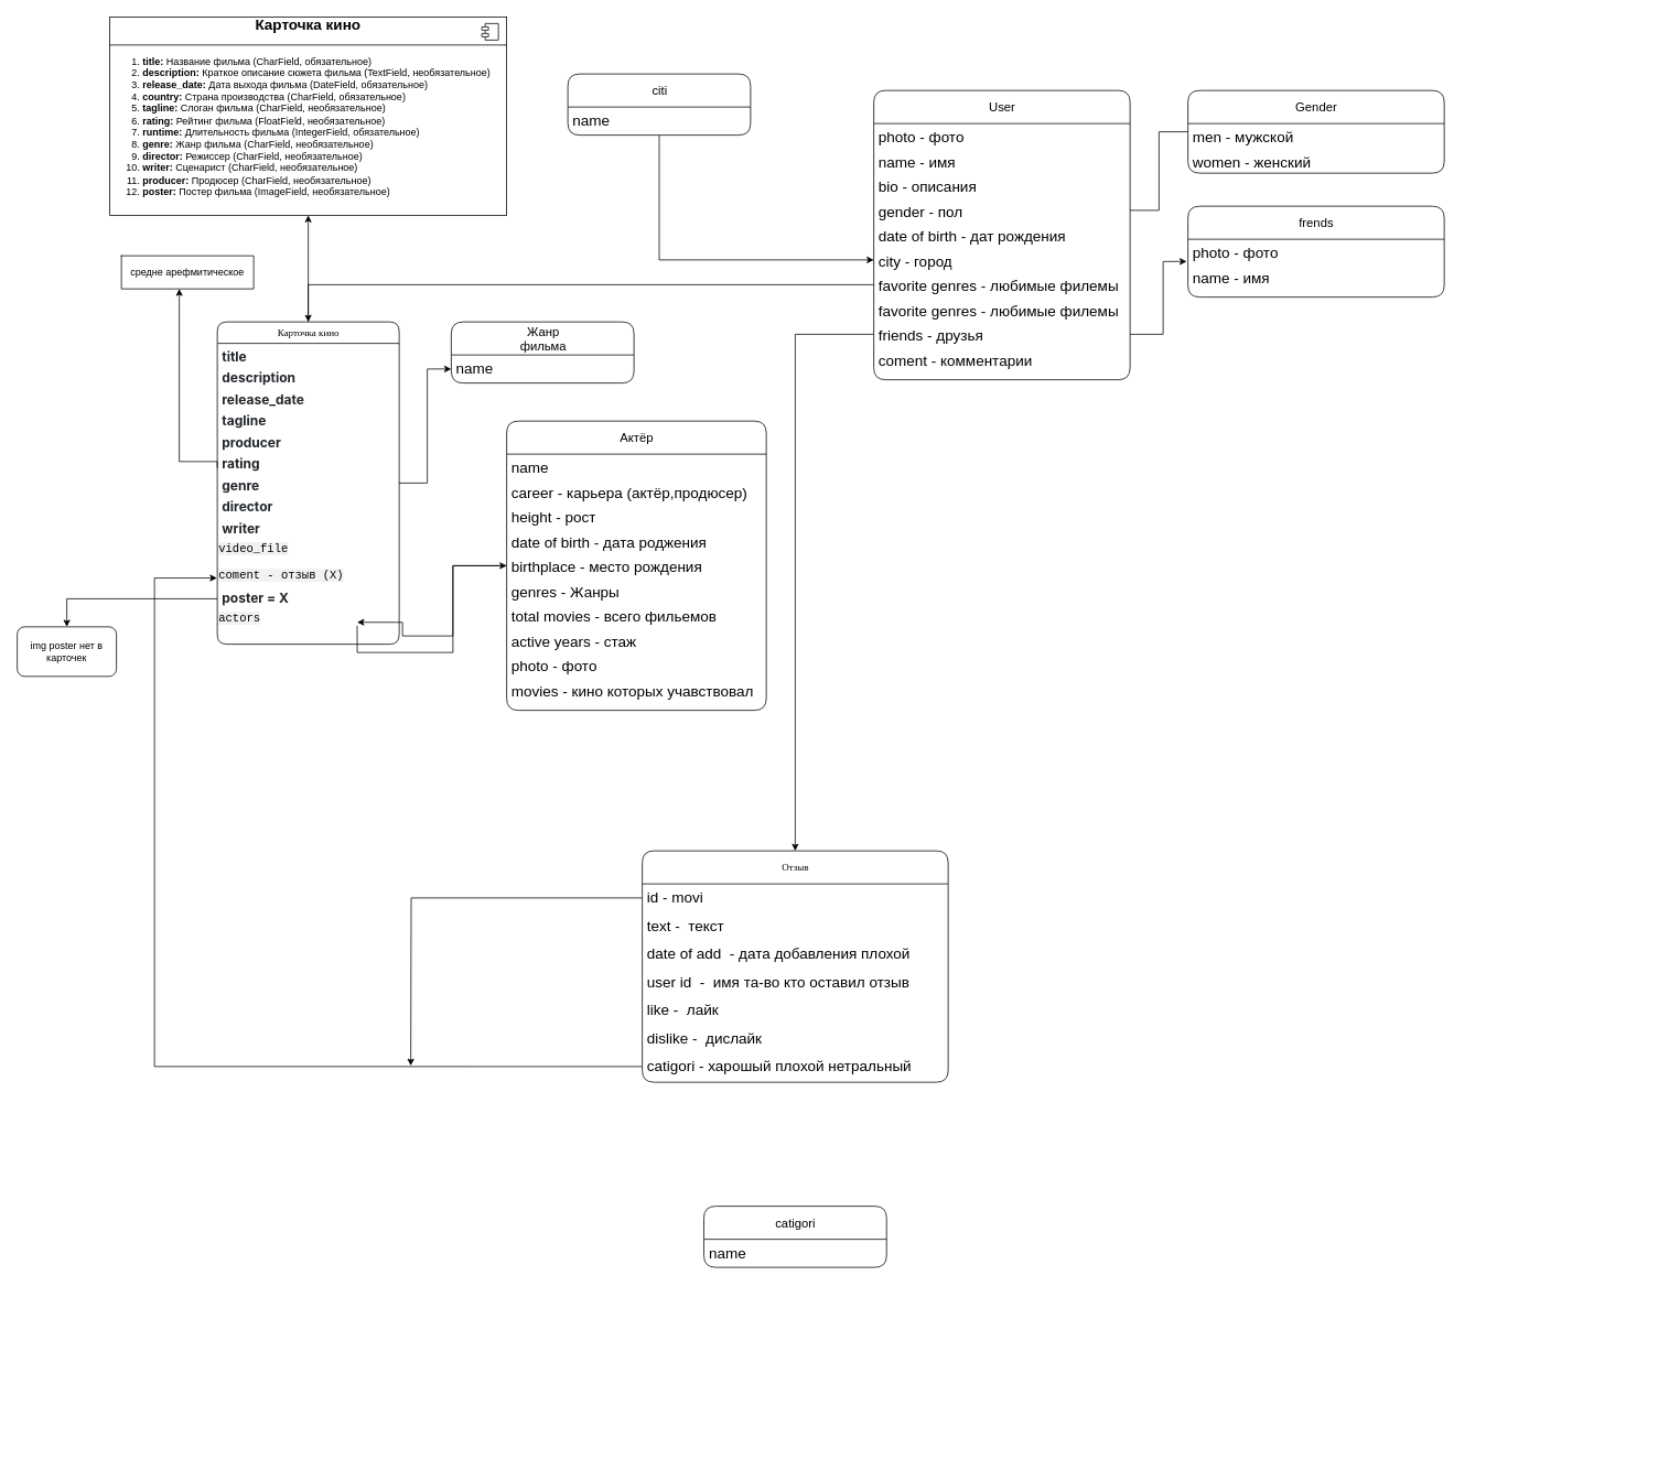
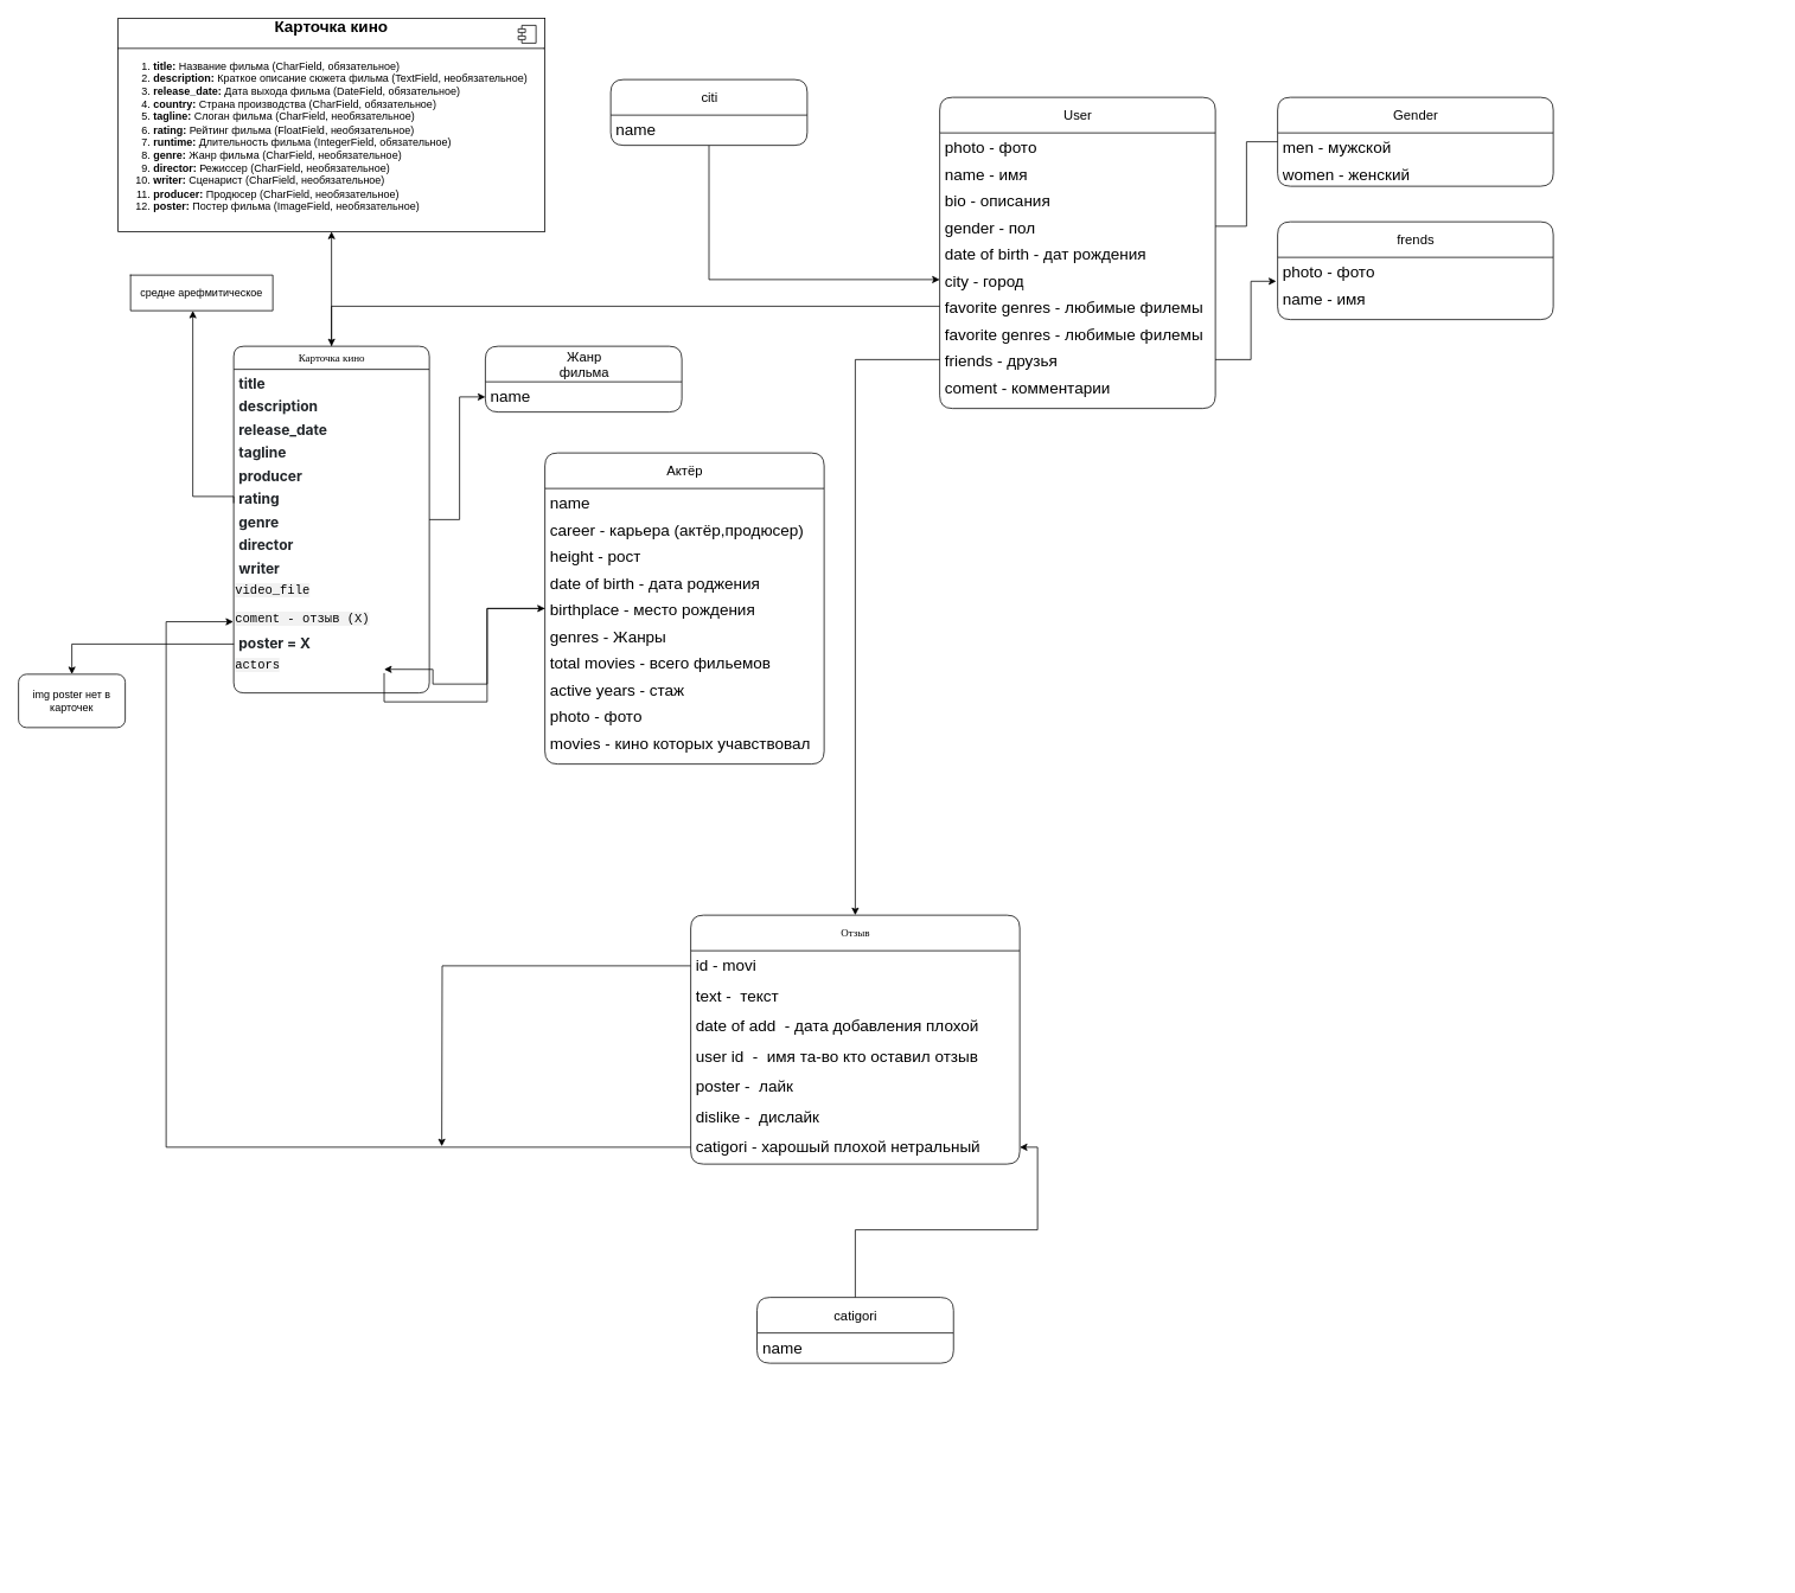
- <mxCell id="60" value="like -&amp;nbsp; лайк&amp;nbsp;" style="text;html=1;strokeColor=none;fillColor=none;spacingLeft=4;spacingRight=4;whiteSpace=wrap;overflow=hidden;rotatable=0;points=[[0,0.5],[1,0.5]];portConstraint=eastwest;fontSize=18;labelBackgroundColor=none;" vertex="1" parent="54"><mxGeometry y="176" width="370" height="34" as="geometry" /></mxCell>
+ <mxCell id="60" value="poster -&amp;nbsp; лайк&amp;nbsp;" style="text;html=1;strokeColor=none;fillColor=none;spacingLeft=4;spacingRight=4;whiteSpace=wrap;overflow=hidden;rotatable=0;points=[[0,0.5],[1,0.5]];portConstraint=eastwest;fontSize=18;labelBackgroundColor=none;" vertex="1" parent="54"><mxGeometry y="176" width="370" height="34" as="geometry" /></mxCell>
+ <mxCell id="67" style="edgeStyle=orthogonalEdgeStyle;rounded=0;orthogonalLoop=1;jettySize=auto;html=1;entryX=1;entryY=0.5;entryDx=0;entryDy=0;" edge="1" parent="1" source="68" target="62"><mxGeometry relative="1" as="geometry" /></mxCell>
